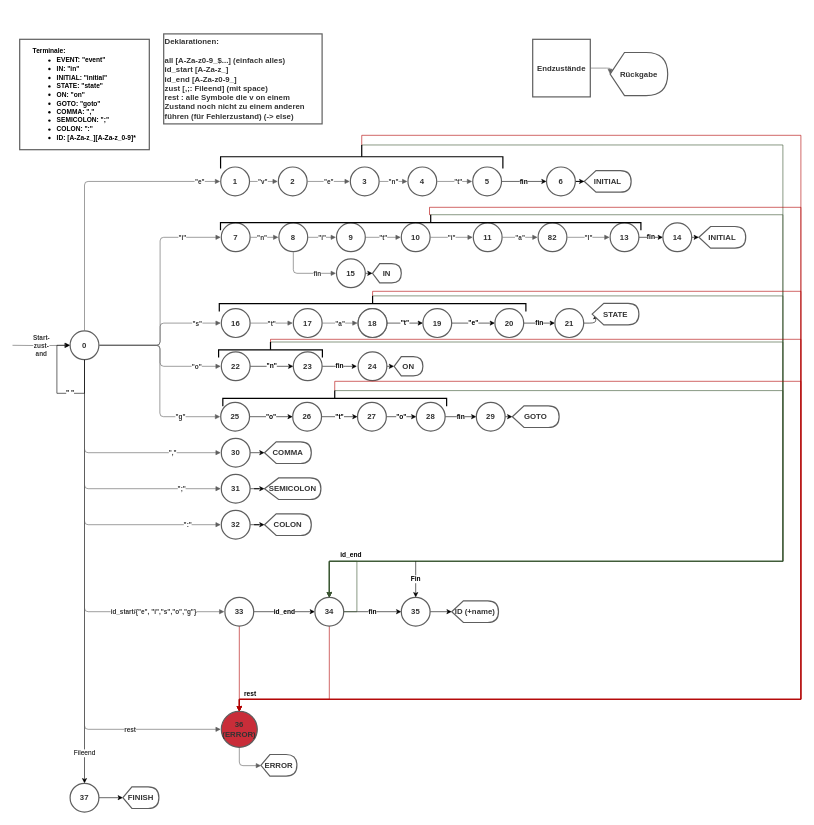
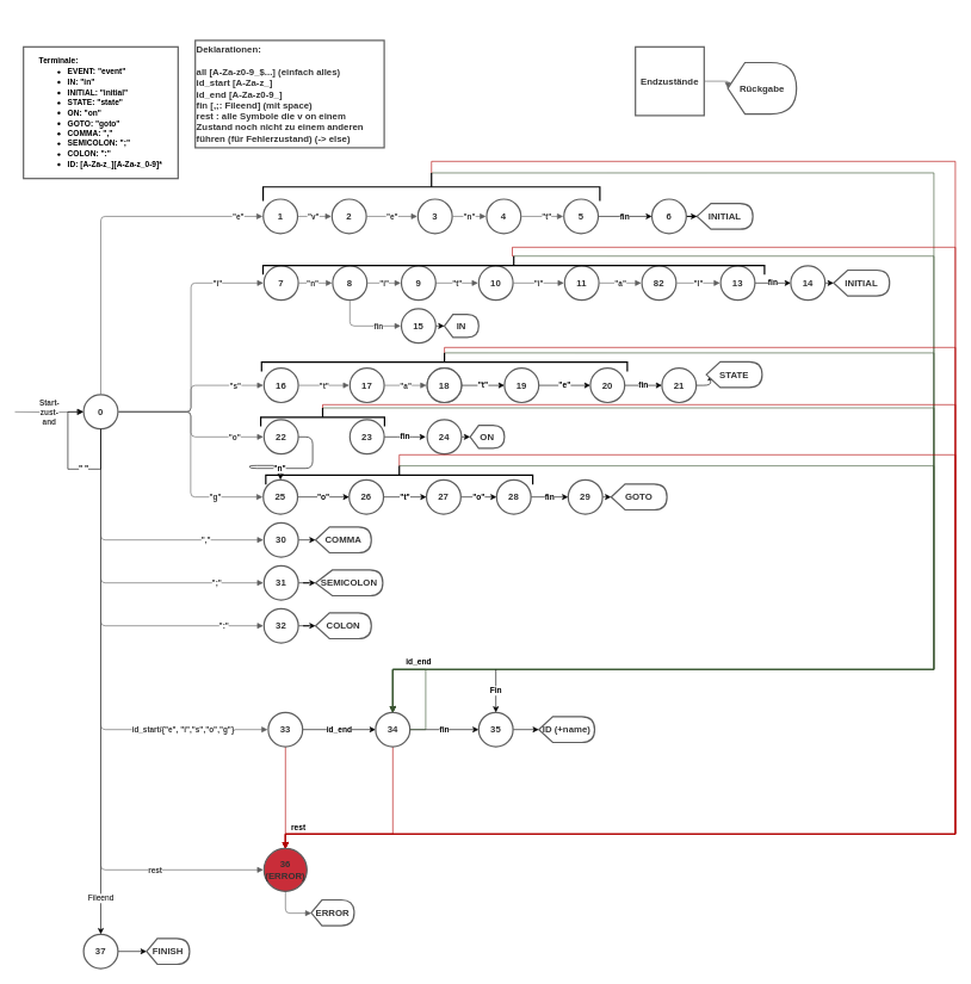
- <mxCell id="2" value="&lt;div style=&quot;text-align: left&quot;&gt;&lt;span style=&quot;font-size: 13px ; color: rgb(51 , 51 , 51)&quot;&gt;Deklarationen:&lt;br&gt;&lt;/span&gt;&lt;/div&gt;&lt;div style=&quot;text-align: left&quot;&gt;&lt;span style=&quot;font-size: 13px ; color: rgb(51 , 51 , 51)&quot;&gt;&lt;br&gt;&lt;/span&gt;&lt;span style=&quot;font-size: 13px ; color: #333333&quot;&gt;&lt;/span&gt;&lt;/div&gt;&lt;div style=&quot;text-align: left&quot;&gt;&lt;span style=&quot;font-size: 13px ; color: #333333&quot;&gt;all [A-Za-z0-9_$...] (einfach alles)&lt;br&gt;&lt;/span&gt;&lt;/div&gt;&lt;div style=&quot;text-align: left&quot;&gt;&lt;span style=&quot;font-size: 13px ; color: #333333&quot;&gt;id_start [A-Za-z_]&lt;br&gt;&lt;/span&gt;&lt;/div&gt;&lt;div style=&quot;text-align: left&quot;&gt;&lt;span style=&quot;font-size: 13px ; color: #333333&quot;&gt;id_end [A-Za-z0-9_]&lt;br&gt;&lt;/span&gt;&lt;/div&gt;&lt;div style=&quot;text-align: left&quot;&gt;&lt;span style=&quot;font-size: 13px ; color: #333333&quot;&gt;zust [,;: Fileend] (mit space)&lt;br&gt;&lt;/span&gt;&lt;/div&gt;&lt;div style=&quot;text-align: left&quot;&gt;&lt;span style=&quot;font-size: 13px ; color: #333333&quot;&gt;rest : alle Symbole die v on einem Zustand noch nicht zu einem anderen führen (für Fehlerzustand) (-&amp;gt; else)&lt;br&gt;&lt;/span&gt;&lt;/div&gt;" style="html=1;whiteSpace=wrap;;whiteSpace=wrap;spacing=3;verticalAlign=middle;strokeColor=#5e5e5e;strokeOpacity=100;absoluteArcSize=1;arcSize=7.2;strokeWidth=2;fontStyle=1" vertex="1" zOrder="3" parent="1"><mxGeometry x="272" y="56" width="264" height="150" as="geometry" /></mxCell>
+ <mxCell id="2" value="&lt;div style=&quot;text-align: left&quot;&gt;&lt;span style=&quot;font-size: 13px ; color: rgb(51 , 51 , 51)&quot;&gt;Deklarationen:&lt;br&gt;&lt;/span&gt;&lt;/div&gt;&lt;div style=&quot;text-align: left&quot;&gt;&lt;span style=&quot;font-size: 13px ; color: rgb(51 , 51 , 51)&quot;&gt;&lt;br&gt;&lt;/span&gt;&lt;span style=&quot;font-size: 13px ; color: #333333&quot;&gt;&lt;/span&gt;&lt;/div&gt;&lt;div style=&quot;text-align: left&quot;&gt;&lt;span style=&quot;font-size: 13px ; color: #333333&quot;&gt;all [A-Za-z0-9_$...] (einfach alles)&lt;br&gt;&lt;/span&gt;&lt;/div&gt;&lt;div style=&quot;text-align: left&quot;&gt;&lt;span style=&quot;font-size: 13px ; color: #333333&quot;&gt;id_start [A-Za-z_]&lt;br&gt;&lt;/span&gt;&lt;/div&gt;&lt;div style=&quot;text-align: left&quot;&gt;&lt;span style=&quot;font-size: 13px ; color: #333333&quot;&gt;id_end [A-Za-z0-9_]&lt;br&gt;&lt;/span&gt;&lt;/div&gt;&lt;div style=&quot;text-align: left&quot;&gt;&lt;span style=&quot;font-size: 13px ; color: #333333&quot;&gt;fin [,;: Fileend] (mit space)&lt;br&gt;&lt;/span&gt;&lt;/div&gt;&lt;div style=&quot;text-align: left&quot;&gt;&lt;span style=&quot;font-size: 13px ; color: #333333&quot;&gt;rest : alle Symbole die v on einem Zustand noch nicht zu einem anderen führen (für Fehlerzustand) (-&amp;gt; else)&lt;br&gt;&lt;/span&gt;&lt;/div&gt;" style="html=1;whiteSpace=wrap;;whiteSpace=wrap;spacing=3;verticalAlign=middle;strokeColor=#5e5e5e;strokeOpacity=100;absoluteArcSize=1;arcSize=7.2;strokeWidth=2;fontStyle=1" vertex="1" zOrder="3" parent="1"><mxGeometry x="272" y="56" width="264" height="150" as="geometry" /></mxCell>
- <mxCell id="79" value="13" style="html=1;whiteSpace=wrap;ellipse;whiteSpace=wrap;fontSize=13;fontColor=#333333;align=center;spacing=3;strokeColor=#5e5e5e;strokeOpacity=100;absoluteArcSize=1;arcSize=7.2;strokeWidth=2;fontStyle=1;" vertex="1" zOrder="50" parent="1"><mxGeometry x="1016" y="371" width="48" height="48" as="geometry" /></mxCell>
+ <mxCell id="79" value="13" style="html=1;whiteSpace=wrap;ellipse;whiteSpace=wrap;fontSize=13;fontColor=#333333;align=center;spacing=3;strokeColor=#5e5e5e;strokeOpacity=100;absoluteArcSize=1;arcSize=7.2;strokeWidth=2;fontStyle=1;" vertex="1" zOrder="50" parent="1"><mxGeometry x="1006" y="371" width="48" height="48" as="geometry" /></mxCell>
- <mxCell id="17" value="&quot;n&quot;" style="edgeStyle=orthogonalEdgeStyle;orthogonalLoop=1;jettySize=auto;html=1;exitX=1;exitY=0.5;exitDx=0;exitDy=0;entryX=0;entryY=0.5;entryDx=0;entryDy=0;fontStyle=1;" edge="1" parent="1" source="18" target="106"><mxGeometry relative="1" as="geometry" /></mxCell>
+ <mxCell id="17" value="&quot;n&quot;" style="edgeStyle=orthogonalEdgeStyle;orthogonalLoop=1;jettySize=auto;html=1;exitX=1;exitY=0.5;exitDx=0;exitDy=0;fontStyle=1;" edge="1" parent="1" source="18" target="22"><mxGeometry relative="1" as="geometry" /></mxCell>
